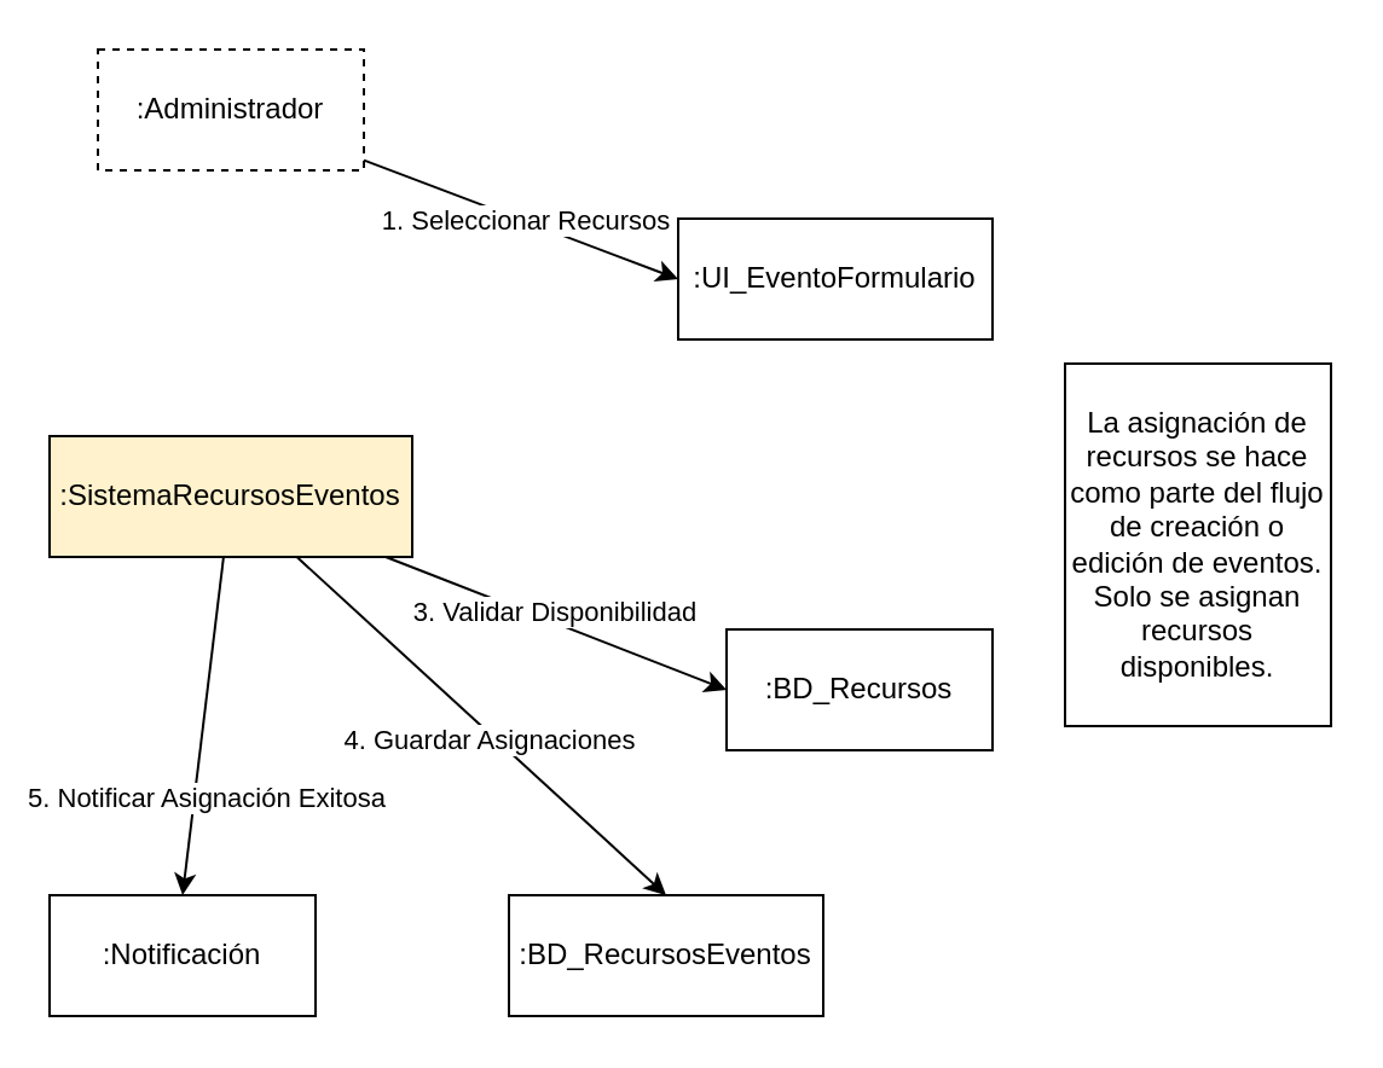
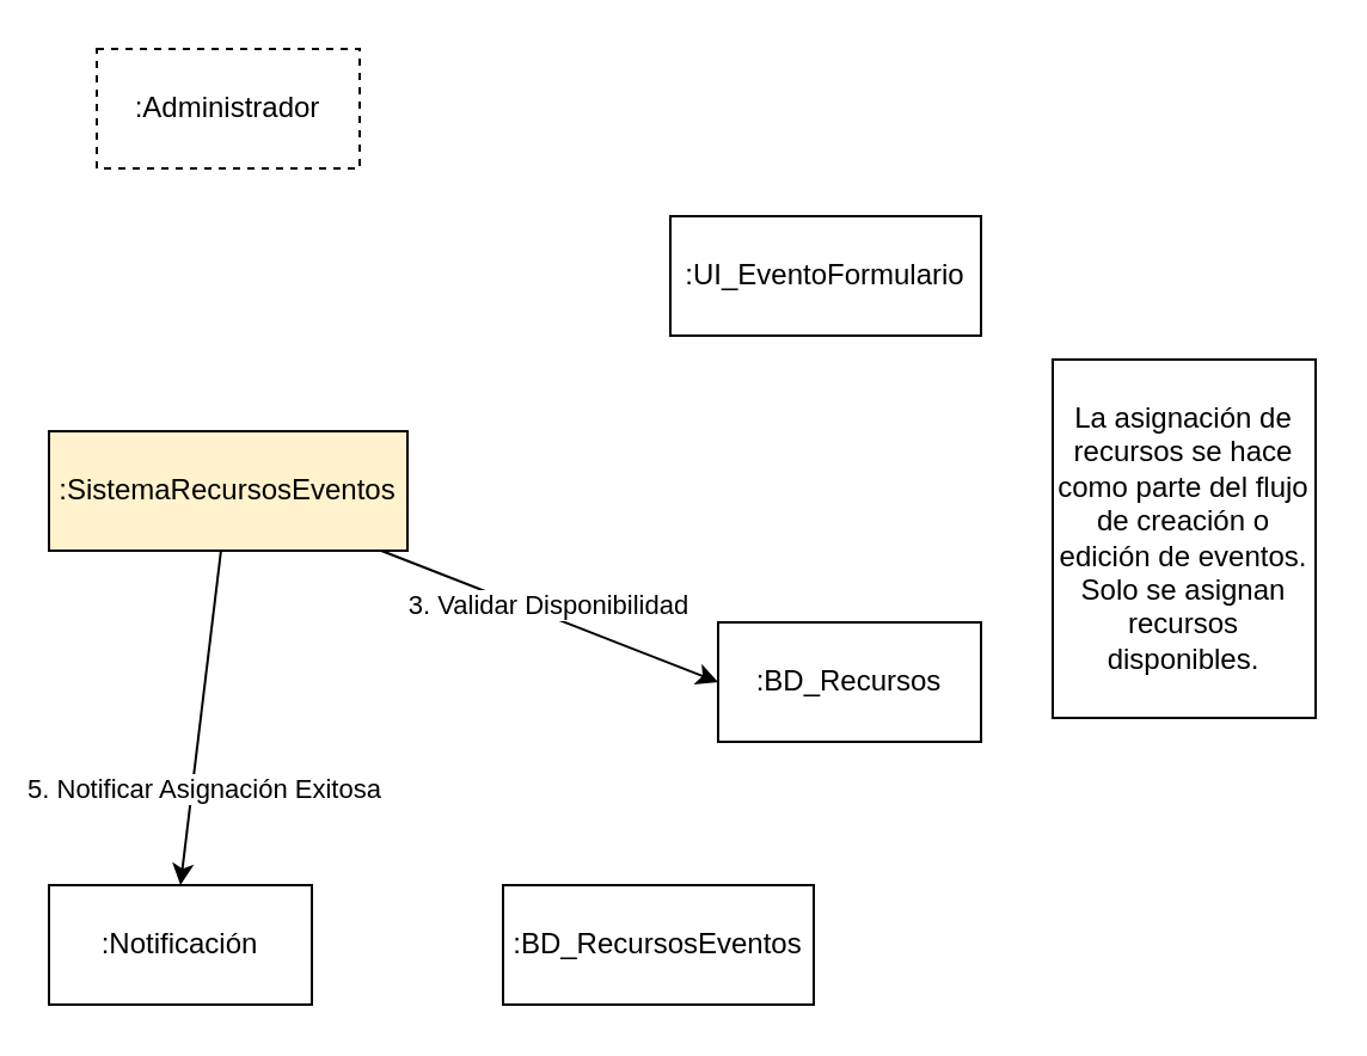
- <mxCell id="2" style="rounded=0;orthogonalLoop=1;jettySize=auto;html=1;entryX=0;entryY=0.5;entryDx=0;entryDy=0;" edge="1" parent="1" source="4" target="5"><mxGeometry relative="1" as="geometry" /></mxCell>
- <mxCell id="3" value="1. Seleccionar Recursos" style="edgeLabel;html=1;align=center;verticalAlign=middle;resizable=0;points=[];" vertex="1" connectable="0" parent="2"><mxGeometry x="0.019" y="1" relative="1" as="geometry"><mxPoint as="offset" /></mxGeometry></mxCell>
- <mxCell id="8" style="rounded=0;orthogonalLoop=1;jettySize=auto;html=1;entryX=0.5;entryY=0;entryDx=0;entryDy=0;" edge="1" parent="1" source="12" target="14"><mxGeometry relative="1" as="geometry" /></mxCell>
- <mxCell id="9" value="4. Guardar Asignaciones" style="edgeLabel;html=1;align=center;verticalAlign=middle;resizable=0;points=[];" vertex="1" connectable="0" parent="8"><mxGeometry x="0.055" y="-2" relative="1" as="geometry"><mxPoint as="offset" /></mxGeometry></mxCell>
